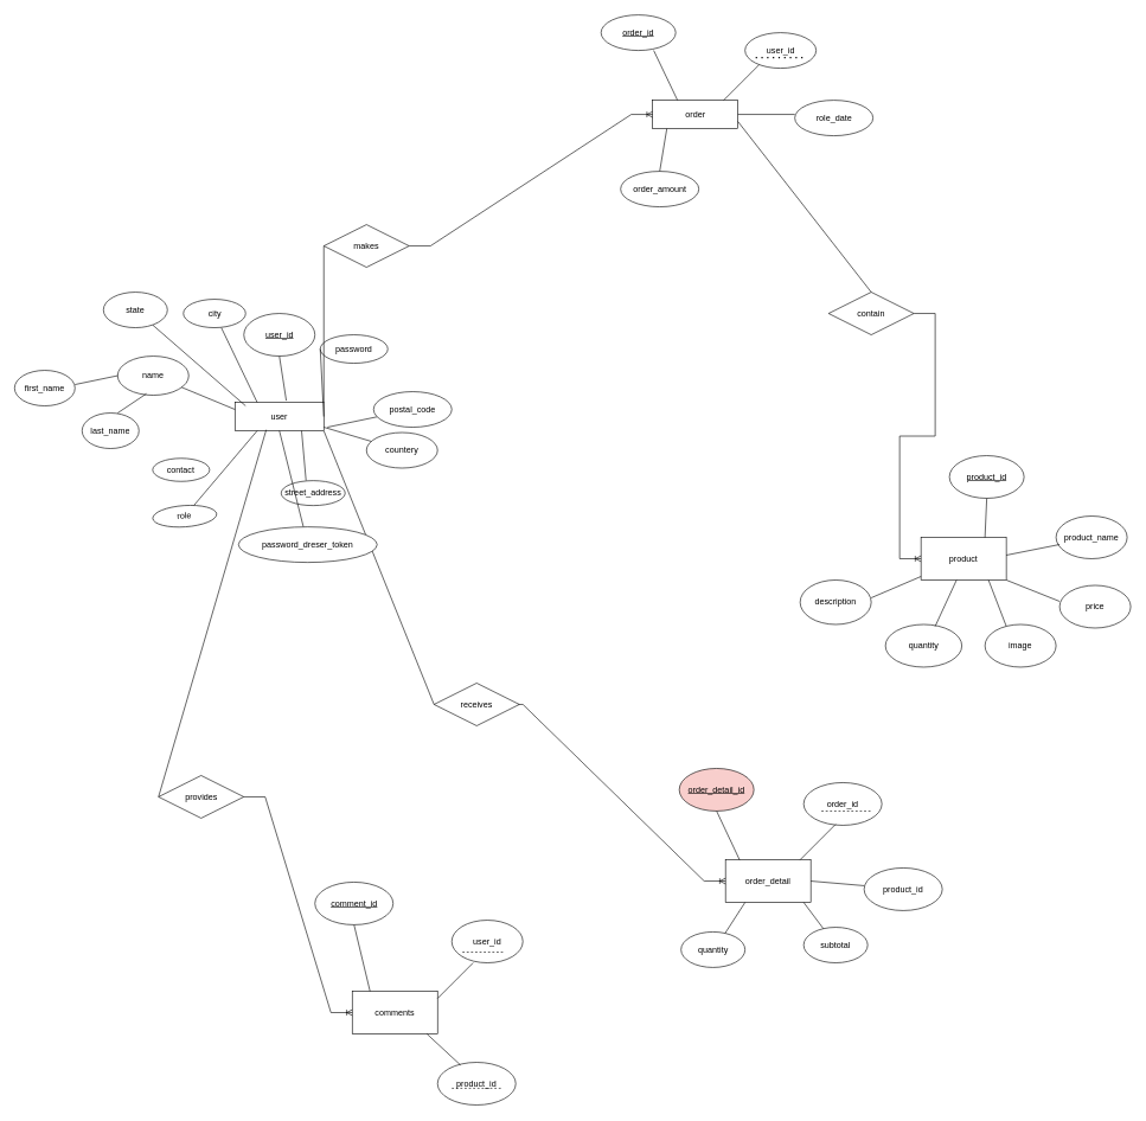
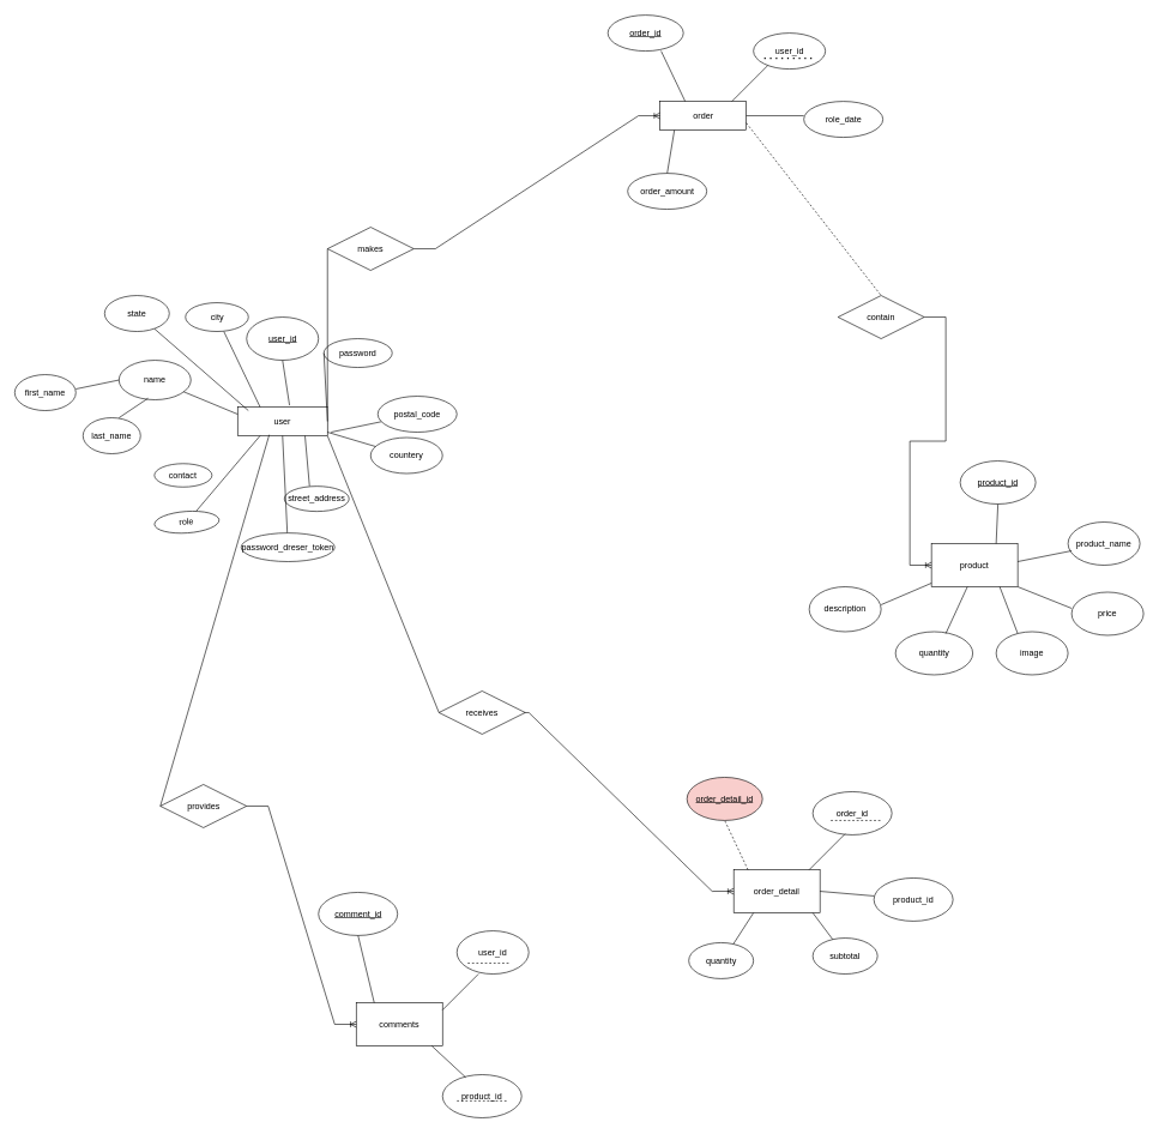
- <mxCell id="63" value="" style="endArrow=none;html=1;rounded=0;entryX=0.5;entryY=0;entryDx=0;entryDy=0;exitX=1;exitY=0.75;exitDx=0;exitDy=0;" parent="1" source="9" target="62" edge="1"><mxGeometry width="50" height="50" relative="1" as="geometry"><mxPoint x="565" y="740" as="sourcePoint" /><mxPoint x="615" y="690" as="targetPoint" /></mxGeometry></mxCell>
+ <mxCell id="63" value="" style="endArrow=none;html=1;rounded=0;entryX=0.5;entryY=0;entryDx=0;entryDy=0;exitX=1;exitY=0.75;exitDx=0;exitDy=0;dashed=1;" parent="1" source="9" target="62" edge="1"><mxGeometry width="50" height="50" relative="1" as="geometry"><mxPoint x="565" y="740" as="sourcePoint" /><mxPoint x="615" y="690" as="targetPoint" /></mxGeometry></mxCell>
- <mxCell id="80" value="password_dreser_token" style="ellipse;whiteSpace=wrap;html=1;" parent="1" vertex="1"><mxGeometry x="335" y="740.2" width="195" height="50" as="geometry" /></mxCell>
+ <mxCell id="80" value="password_dreser_token" style="ellipse;whiteSpace=wrap;html=1;" parent="1" vertex="1"><mxGeometry x="335" y="740.2" width="130" height="39.8" as="geometry" /></mxCell>
- <mxCell id="48" value="" style="endArrow=none;html=1;rounded=0;exitX=0.165;exitY=0.002;exitDx=0;exitDy=0;exitPerimeter=0;entryX=0.5;entryY=1;entryDx=0;entryDy=0;" parent="1" source="25" target="28" edge="1"><mxGeometry width="50" height="50" relative="1" as="geometry"><mxPoint x="970" y="1200" as="sourcePoint" /><mxPoint x="1020" y="1150" as="targetPoint" /></mxGeometry></mxCell>
+ <mxCell id="48" value="" style="endArrow=none;html=1;rounded=0;exitX=0.165;exitY=0.002;exitDx=0;exitDy=0;exitPerimeter=0;entryX=0.5;entryY=1;entryDx=0;entryDy=0;dashed=1;" parent="1" source="25" target="28" edge="1"><mxGeometry width="50" height="50" relative="1" as="geometry"><mxPoint x="970" y="1200" as="sourcePoint" /><mxPoint x="1020" y="1150" as="targetPoint" /></mxGeometry></mxCell>
